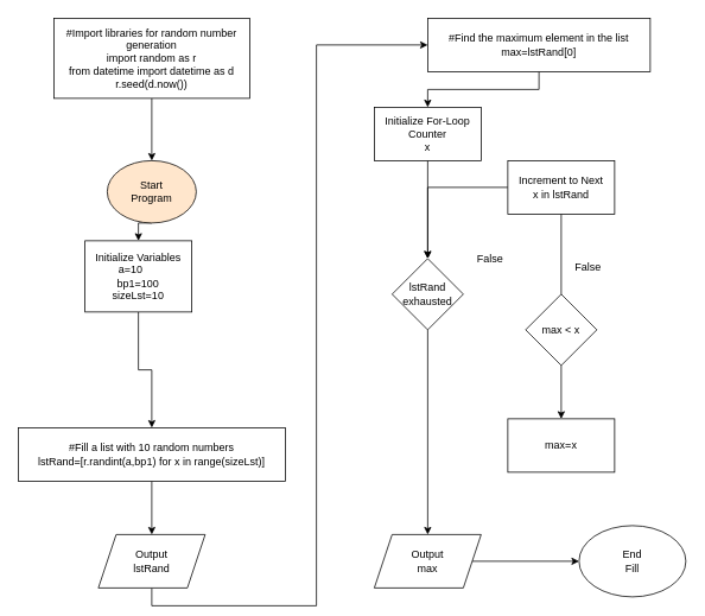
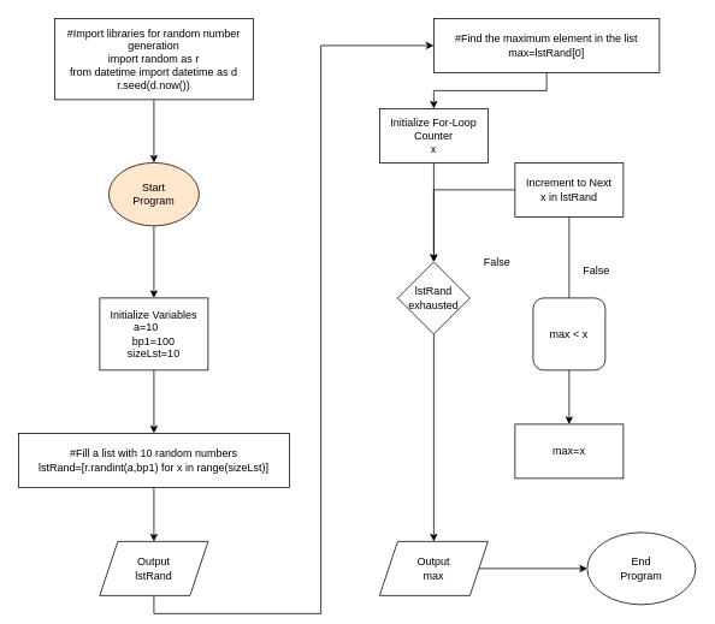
- <mxCell id="7" value="&lt;div&gt;Initialize Variables&lt;/div&gt;&lt;div&gt;a=10&amp;nbsp;&amp;nbsp;&amp;nbsp; &amp;nbsp;&lt;br&gt;bp1=100&lt;br&gt;sizeLst=10&lt;br&gt;&lt;/div&gt;" style="rounded=0;whiteSpace=wrap;html=1;" vertex="1" parent="1"><mxGeometry x="95" y="270" width="120" height="80" as="geometry" /></mxCell>
+ <mxCell id="7" value="&lt;div&gt;Initialize Variables&lt;/div&gt;&lt;div&gt;a=10&amp;nbsp;&amp;nbsp;&amp;nbsp; &amp;nbsp;&lt;br&gt;bp1=100&lt;br&gt;sizeLst=10&lt;br&gt;&lt;/div&gt;" style="rounded=0;whiteSpace=wrap;html=1;" vertex="1" parent="1"><mxGeometry x="110" y="330" width="120" height="80" as="geometry" /></mxCell>
- <mxCell id="20" value="&lt;div&gt;max &amp;lt; x&lt;/div&gt;" style="rhombus;whiteSpace=wrap;html=1;" vertex="1" parent="1"><mxGeometry x="590" y="330" width="80" height="80" as="geometry" /></mxCell>
+ <mxCell id="20" value="&lt;div&gt;max &amp;lt; x&lt;/div&gt;" style="whiteSpace=wrap;html=1;rounded=1;" vertex="1" parent="1"><mxGeometry x="590" y="330" width="80" height="80" as="geometry" /></mxCell>
- <mxCell id="28" value="&lt;div&gt;End&lt;/div&gt;&lt;div&gt;Fill&lt;br&gt;&lt;/div&gt;" style="ellipse;whiteSpace=wrap;html=1;" vertex="1" parent="1"><mxGeometry x="650" y="590" width="120" height="80" as="geometry" /></mxCell>
+ <mxCell id="28" value="&lt;div&gt;End&lt;/div&gt;&lt;div&gt;Program&lt;br&gt;&lt;/div&gt;" style="ellipse;whiteSpace=wrap;html=1;" vertex="1" parent="1"><mxGeometry x="650" y="590" width="120" height="80" as="geometry" /></mxCell>
